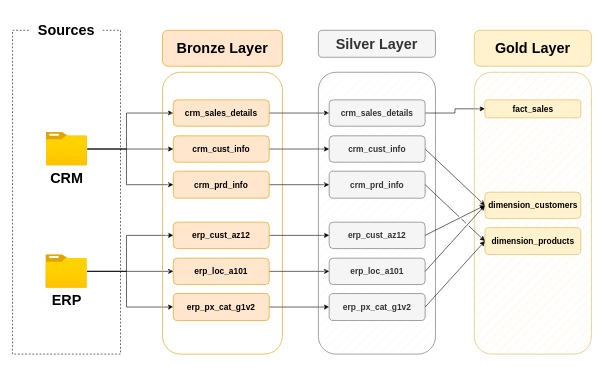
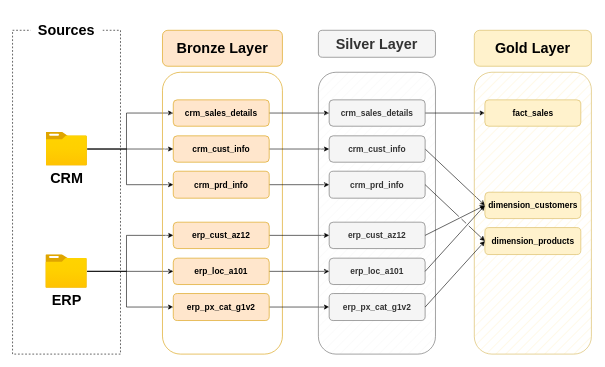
- <mxCell id="38" value="&lt;font style=&quot;font-size: 14px;&quot;&gt;&lt;b style=&quot;&quot;&gt;fact_sales&lt;/b&gt;&lt;/font&gt;" style="rounded=1;whiteSpace=wrap;html=1;fillColor=#fff2cc;strokeColor=#d6b656;" parent="1" vertex="1"><mxGeometry x="807.63" y="166" width="160" height="30" as="geometry" /></mxCell>
+ <mxCell id="38" value="&lt;font style=&quot;font-size: 14px;&quot;&gt;&lt;b style=&quot;&quot;&gt;fact_sales&lt;/b&gt;&lt;/font&gt;" style="rounded=1;whiteSpace=wrap;html=1;fillColor=#fff2cc;strokeColor=#d6b656;" parent="1" vertex="1"><mxGeometry x="807.63" y="166" width="160" height="44" as="geometry" /></mxCell>
